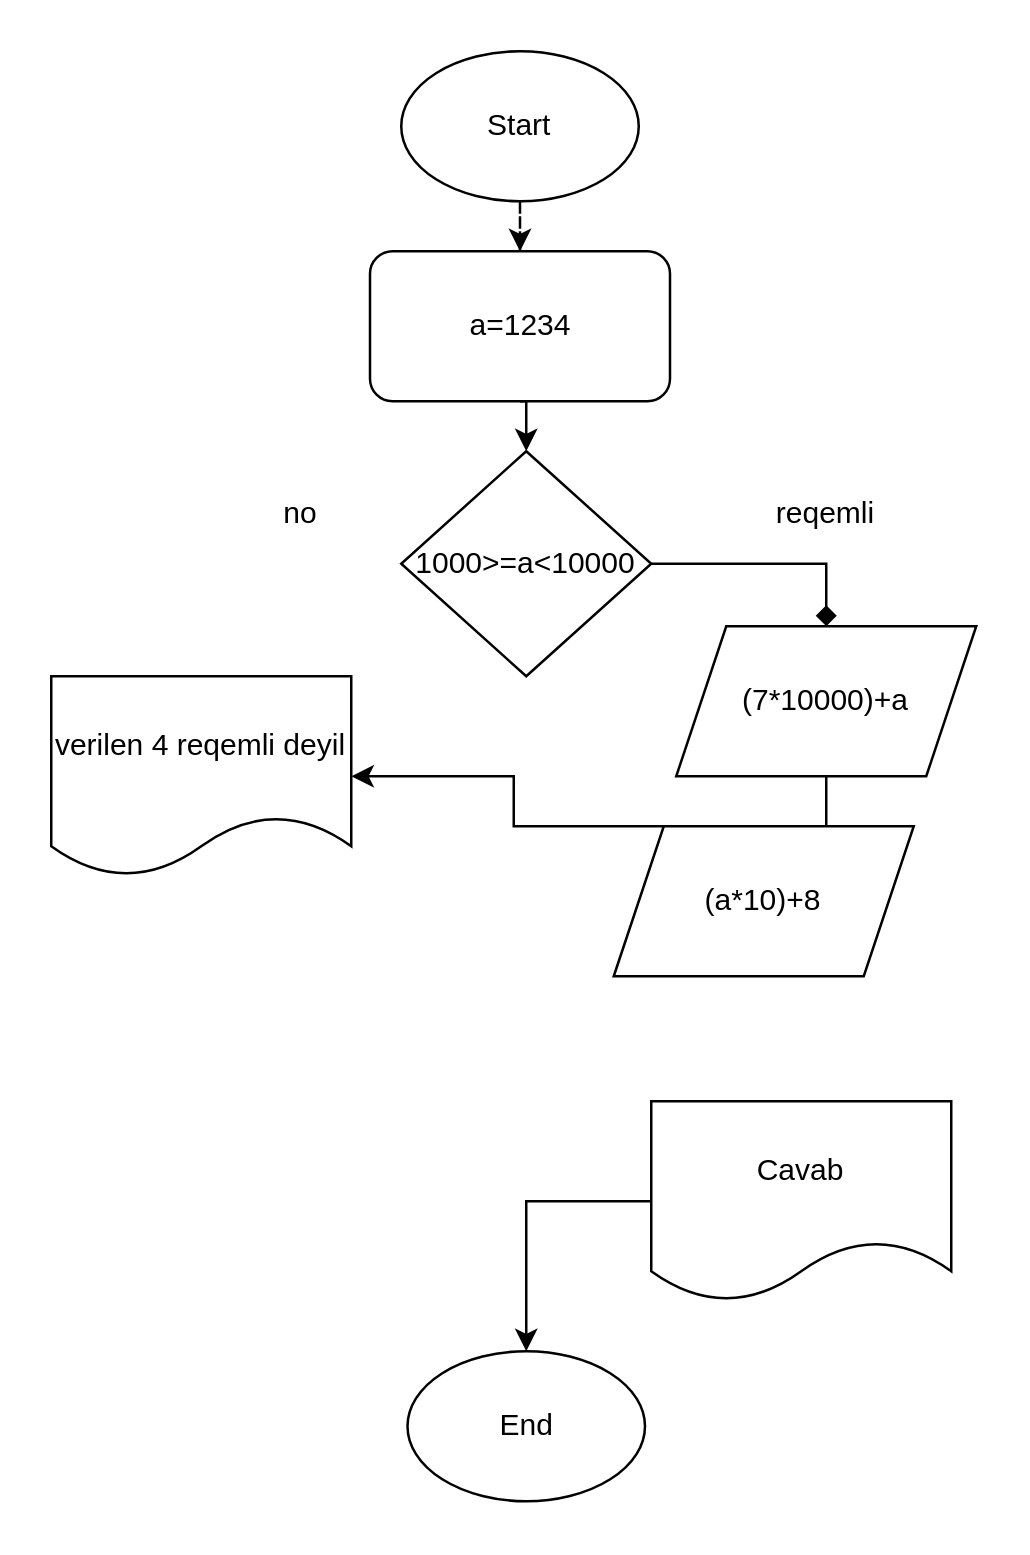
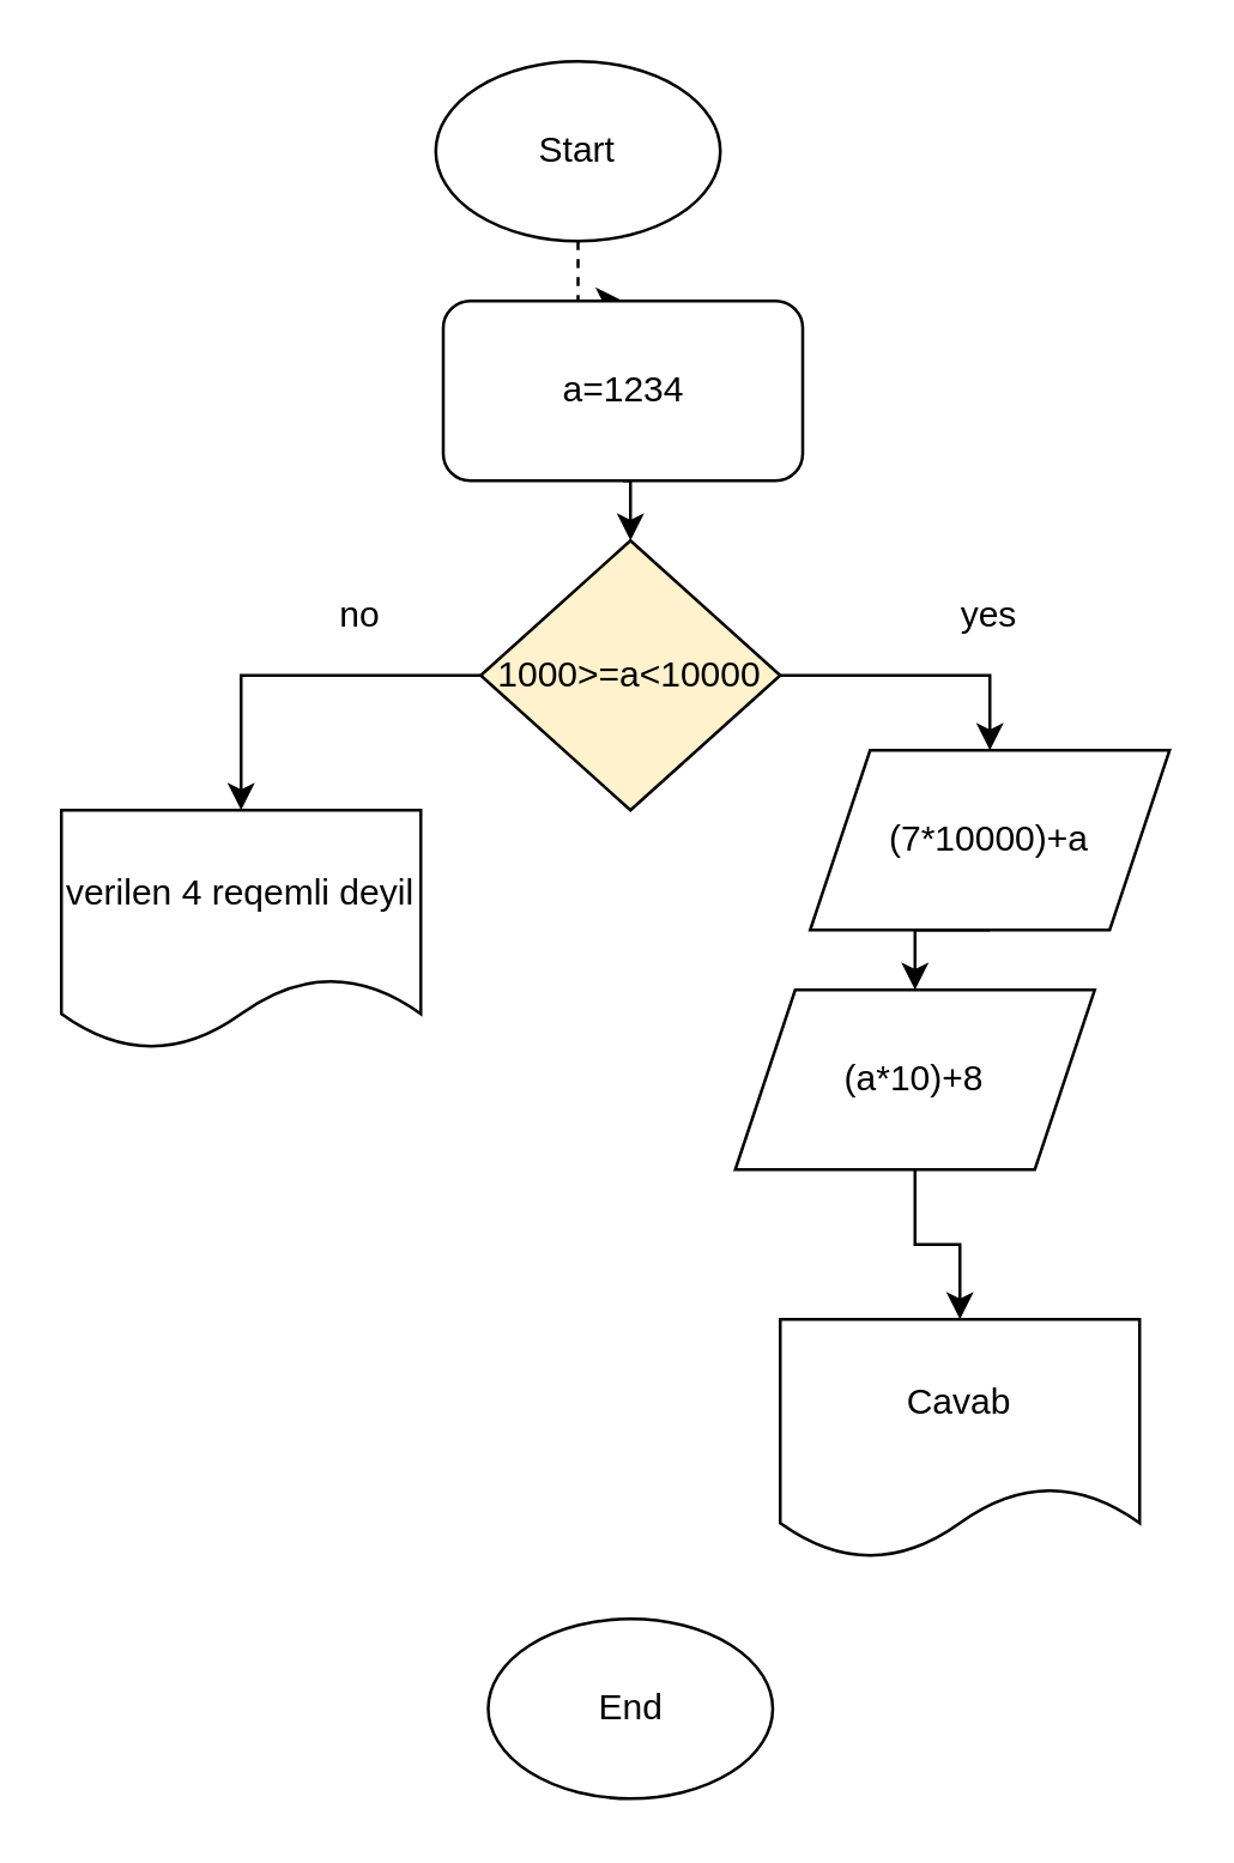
- <mxCell id="3" value="Start" style="ellipse;whiteSpace=wrap;html=1;" parent="1" vertex="1"><mxGeometry x="160" y="20" width="95" height="60" as="geometry" /></mxCell>
+ <mxCell id="3" value="Start" style="ellipse;whiteSpace=wrap;html=1;" parent="1" vertex="1"><mxGeometry x="145" y="20" width="95" height="60" as="geometry" /></mxCell>
- <mxCell id="11" value="reqemli" style="text;html=1;strokeColor=none;fillColor=none;align=center;verticalAlign=middle;whiteSpace=wrap;rounded=0;" parent="1" vertex="1"><mxGeometry x="300" y="190" width="60" height="30" as="geometry" /></mxCell>
+ <mxCell id="11" value="yes" style="text;html=1;strokeColor=none;fillColor=none;align=center;verticalAlign=middle;whiteSpace=wrap;rounded=0;" parent="1" vertex="1"><mxGeometry x="300" y="190" width="60" height="30" as="geometry" /></mxCell>
+ <mxCell id="7" style="edgeStyle=orthogonalEdgeStyle;rounded=0;orthogonalLoop=1;jettySize=auto;html=1;exitX=0;exitY=0.5;exitDx=0;exitDy=0;entryX=0.5;entryY=0;entryDx=0;entryDy=0;" parent="1" source="9" target="12" edge="1"><mxGeometry relative="1" as="geometry" /></mxCell>
- <mxCell id="9" value="1000&amp;gt;=a&amp;lt;10000" style="rhombus;whiteSpace=wrap;html=1;" parent="1" vertex="1"><mxGeometry x="160" y="180" width="100" height="90" as="geometry" /></mxCell>
+ <mxCell id="9" value="1000&amp;gt;=a&amp;lt;10000" style="rhombus;whiteSpace=wrap;html=1;fillColor=#fff2cc;" parent="1" vertex="1"><mxGeometry x="160" y="180" width="100" height="90" as="geometry" /></mxCell>
- <mxCell id="8" style="edgeStyle=orthogonalEdgeStyle;rounded=0;orthogonalLoop=1;jettySize=auto;html=1;exitX=1;exitY=0.5;exitDx=0;exitDy=0;entryX=0.5;entryY=0;entryDx=0;entryDy=0;endArrow=diamond;" parent="1" source="9" target="14" edge="1"><mxGeometry relative="1" as="geometry" /></mxCell>
+ <mxCell id="8" style="edgeStyle=orthogonalEdgeStyle;rounded=0;orthogonalLoop=1;jettySize=auto;html=1;exitX=1;exitY=0.5;exitDx=0;exitDy=0;entryX=0.5;entryY=0;entryDx=0;entryDy=0;" parent="1" source="9" target="14" edge="1"><mxGeometry relative="1" as="geometry" /></mxCell>
- <mxCell id="13" style="edgeStyle=orthogonalEdgeStyle;rounded=0;orthogonalLoop=1;jettySize=auto;html=1;exitX=0.5;exitY=1;exitDx=0;exitDy=0;" parent="1" source="14" target="12" edge="1"><mxGeometry relative="1" as="geometry" /></mxCell>
+ <mxCell id="13" style="edgeStyle=orthogonalEdgeStyle;rounded=0;orthogonalLoop=1;jettySize=auto;html=1;exitX=0.5;exitY=1;exitDx=0;exitDy=0;entryX=0.5;entryY=0;entryDx=0;entryDy=0;" parent="1" source="14" target="16" edge="1"><mxGeometry relative="1" as="geometry" /></mxCell>
+ <mxCell id="15" style="edgeStyle=orthogonalEdgeStyle;rounded=0;orthogonalLoop=1;jettySize=auto;html=1;entryX=0.5;entryY=0;entryDx=0;entryDy=0;" parent="1" source="16" target="18" edge="1"><mxGeometry relative="1" as="geometry" /></mxCell>
- <mxCell id="17" style="edgeStyle=orthogonalEdgeStyle;rounded=0;orthogonalLoop=1;jettySize=auto;html=1;" parent="1" source="18" target="4" edge="1"><mxGeometry relative="1" as="geometry" /></mxCell>
